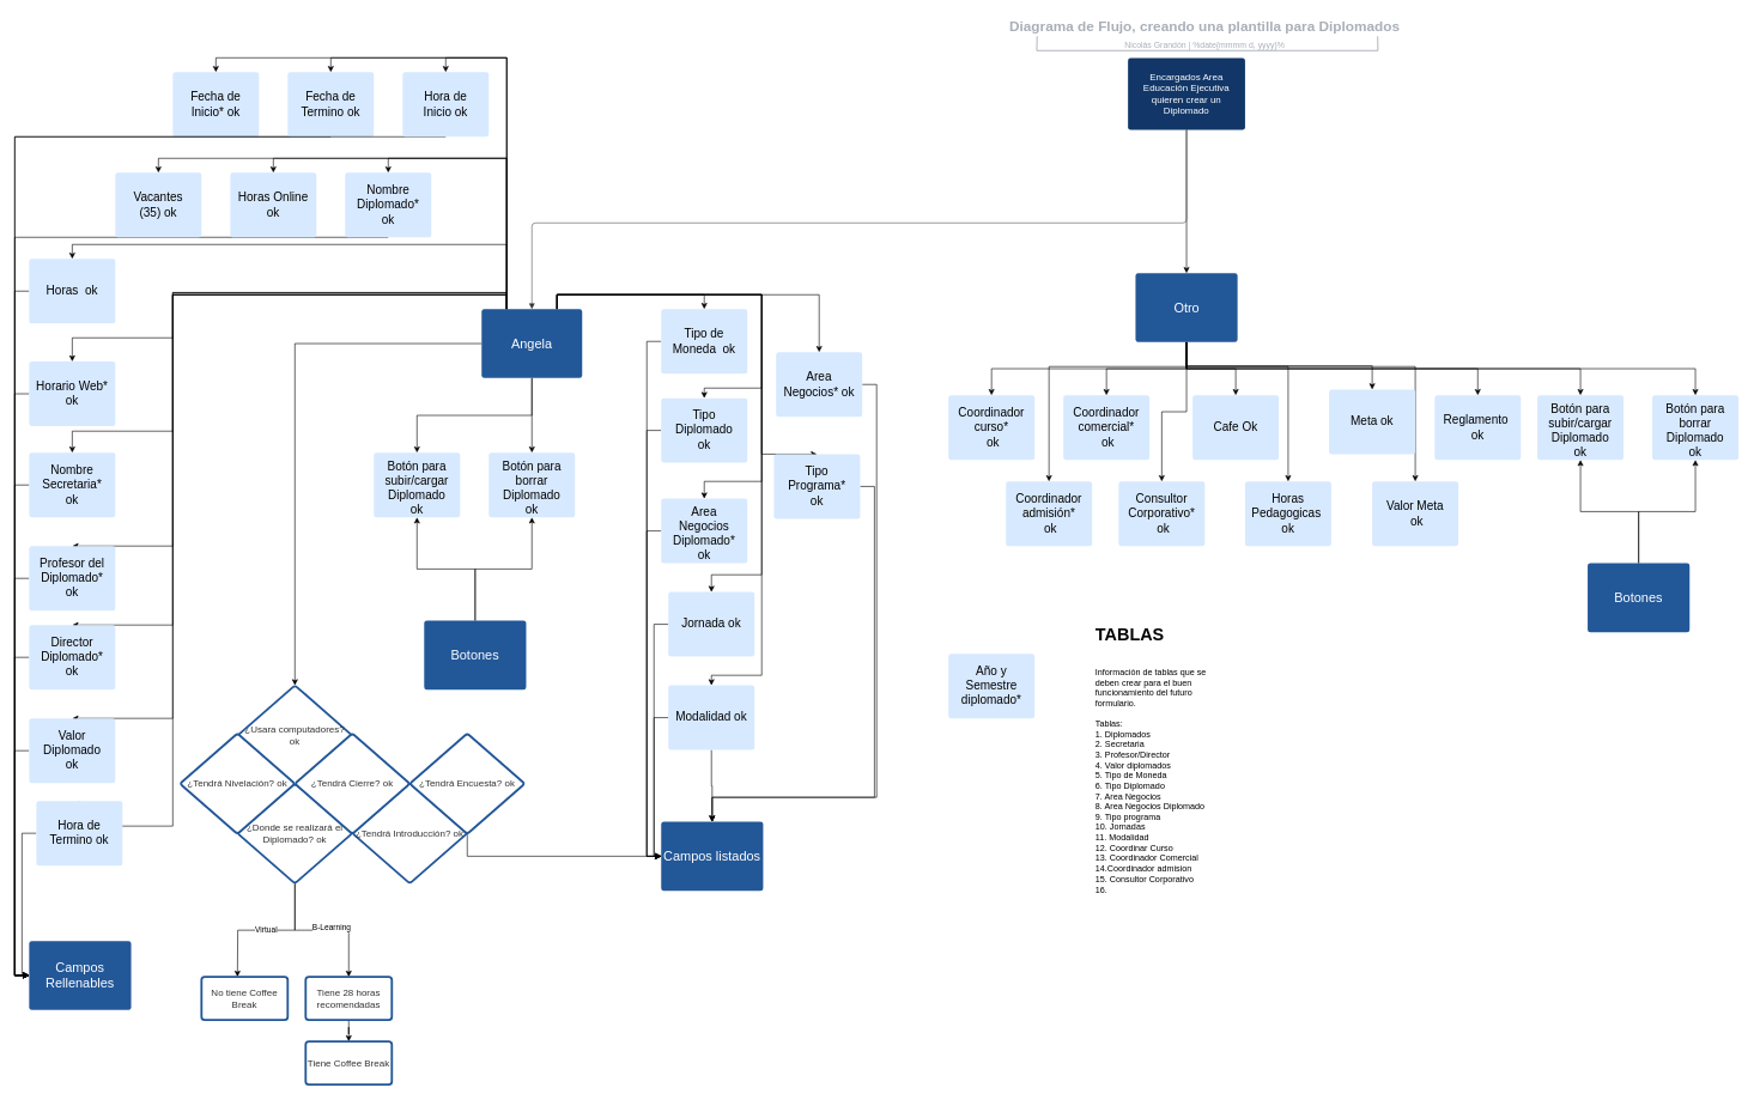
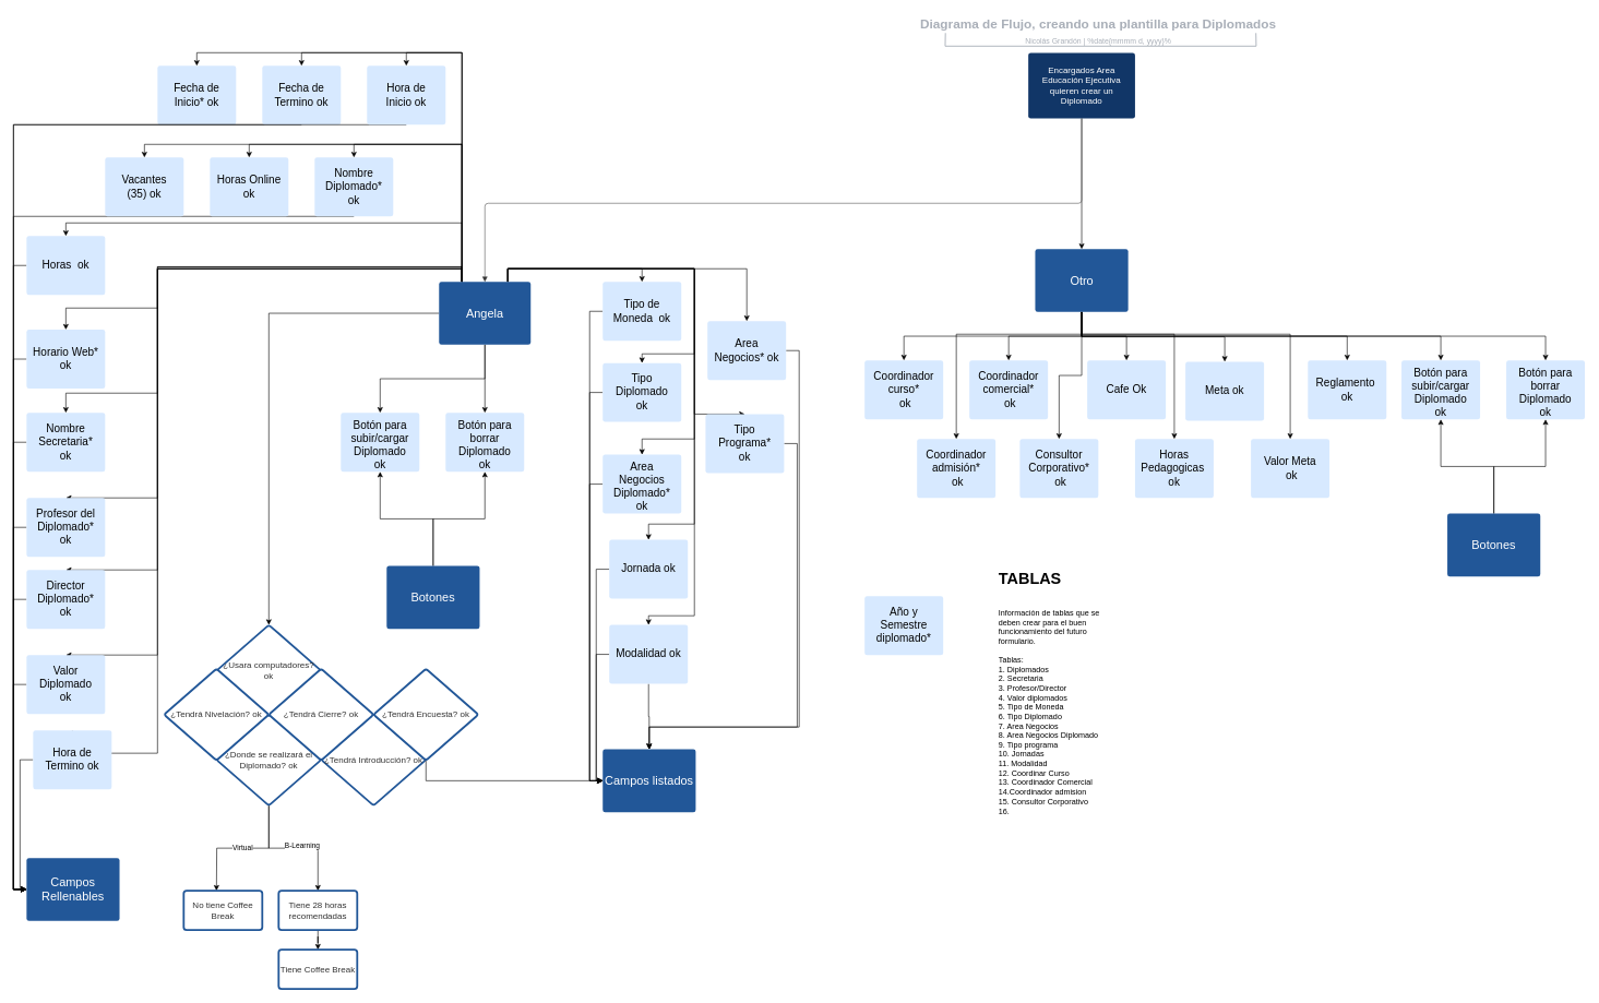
- <mxCell id="106" value="Meta ok" style="html=1;overflow=block;blockSpacing=1;whiteSpace=wrap;fontSize=16.7;align=center;spacing=9;strokeOpacity=0;fillOpacity=100;rounded=1;absoluteArcSize=1;arcSize=7.5;fillColor=#d7e9ff;strokeWidth=1.5;lucidId=1.17IZkgmfNq;" parent="1" vertex="1"><mxGeometry x="1850" y="542" width="120" height="90" as="geometry" /></mxCell>
+ <mxCell id="106" value="Meta ok" style="html=1;overflow=block;blockSpacing=1;whiteSpace=wrap;fontSize=16.7;align=center;spacing=9;strokeOpacity=0;fillOpacity=100;rounded=1;absoluteArcSize=1;arcSize=7.5;fillColor=#d7e9ff;strokeWidth=1.5;lucidId=1.17IZkgmfNq;" parent="1" vertex="1"><mxGeometry x="1810" y="552" width="120" height="90" as="geometry" /></mxCell>
